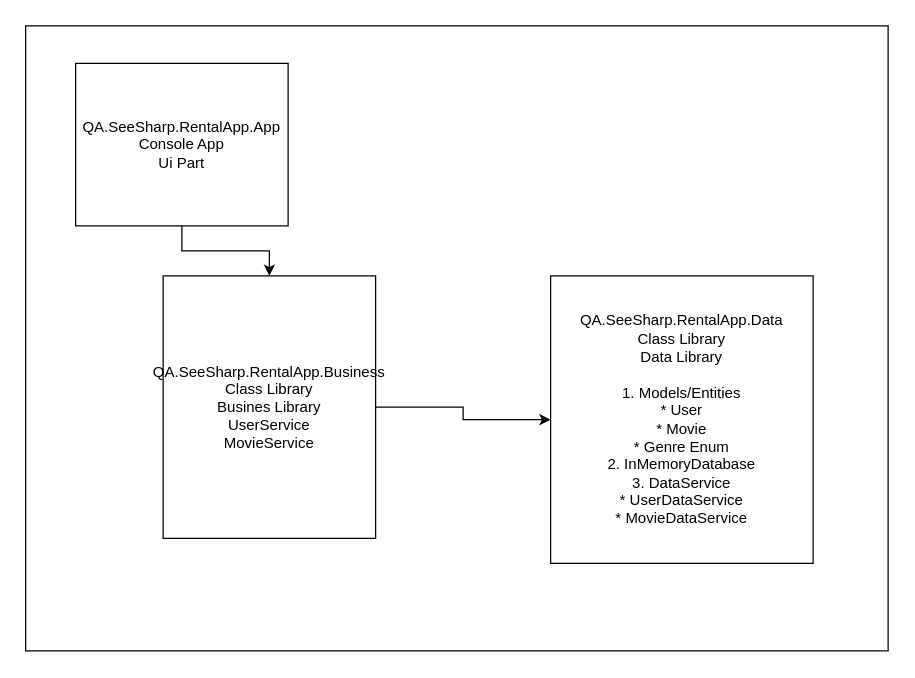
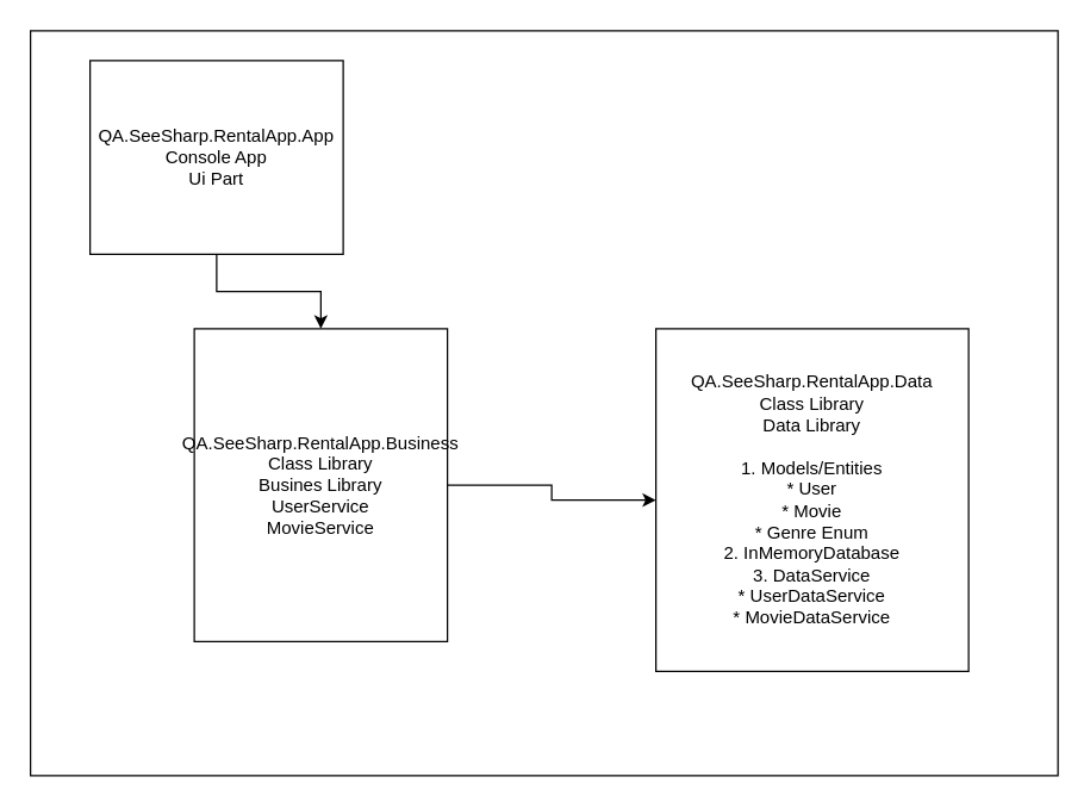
- <mxCell id="4" value="QA.SeeSharp.RentalApp.App&lt;br&gt;Console App&lt;br&gt;Ui Part" style="rounded=0;whiteSpace=wrap;html=1;" vertex="1" parent="1"><mxGeometry x="60" y="50" width="170" height="130" as="geometry" /></mxCell>
+ <mxCell id="4" value="QA.SeeSharp.RentalApp.App&lt;br&gt;Console App&lt;br&gt;Ui Part" style="rounded=0;whiteSpace=wrap;html=1;" vertex="1" parent="1"><mxGeometry x="60" y="40" width="170" height="130" as="geometry" /></mxCell>
